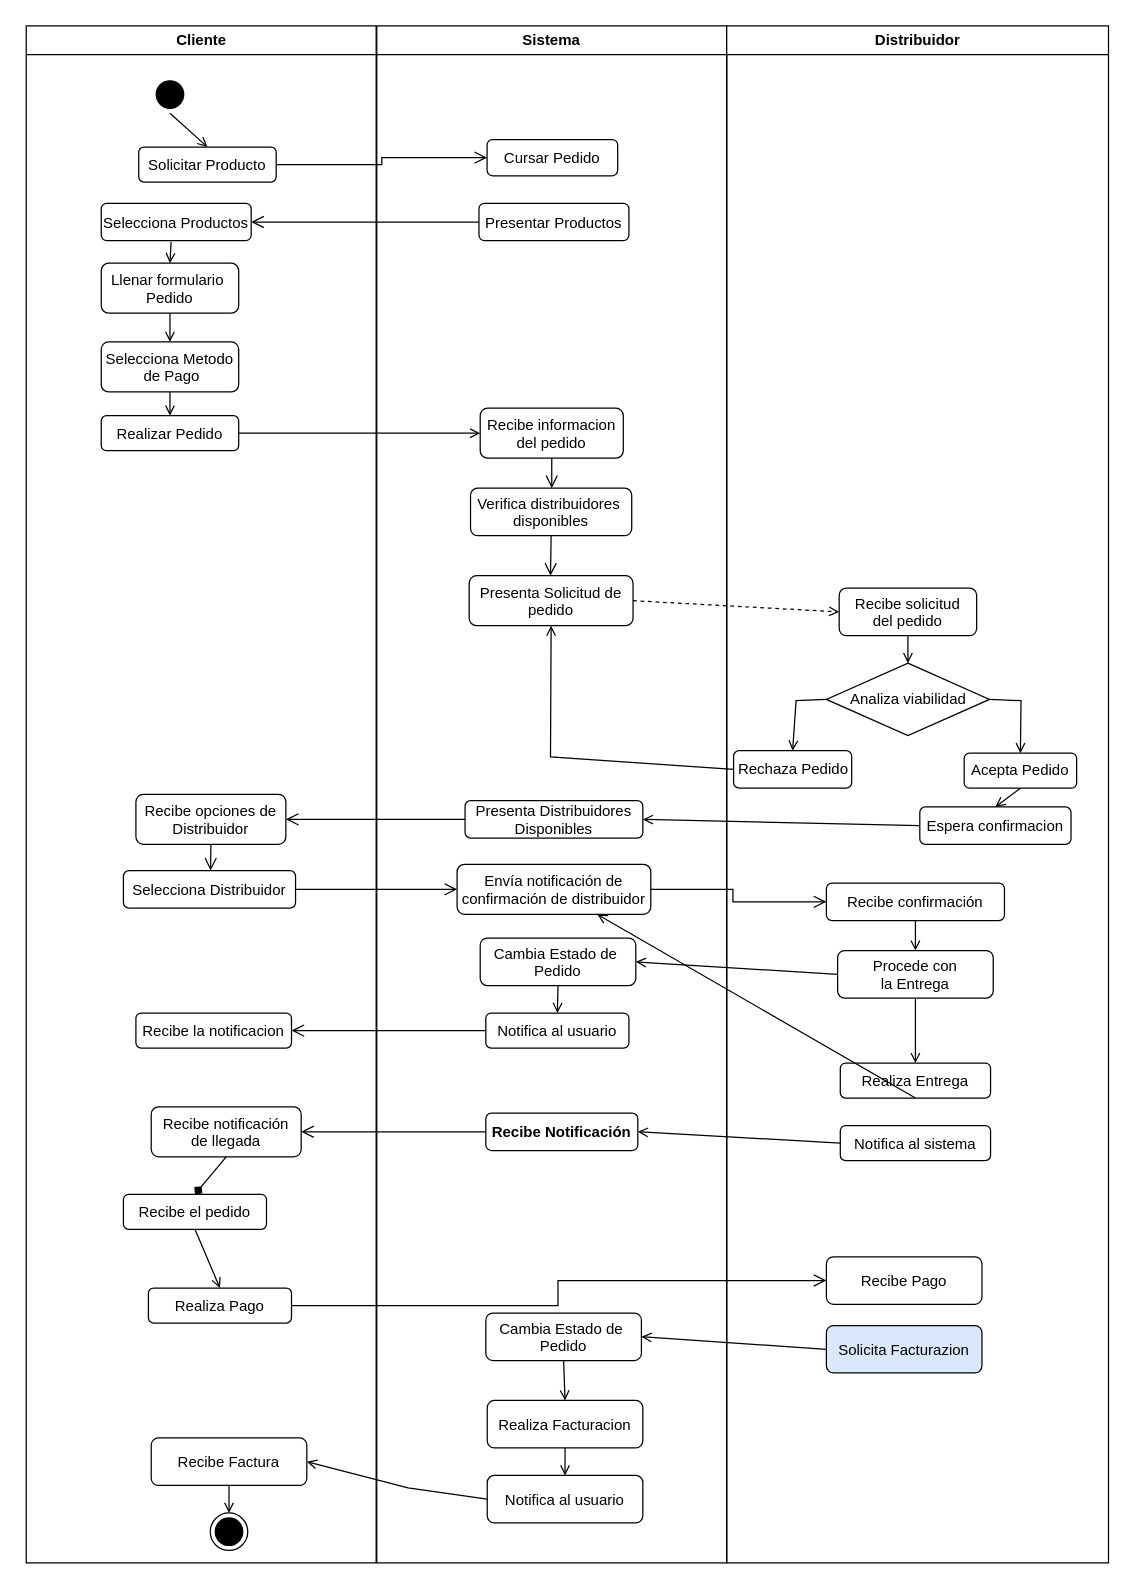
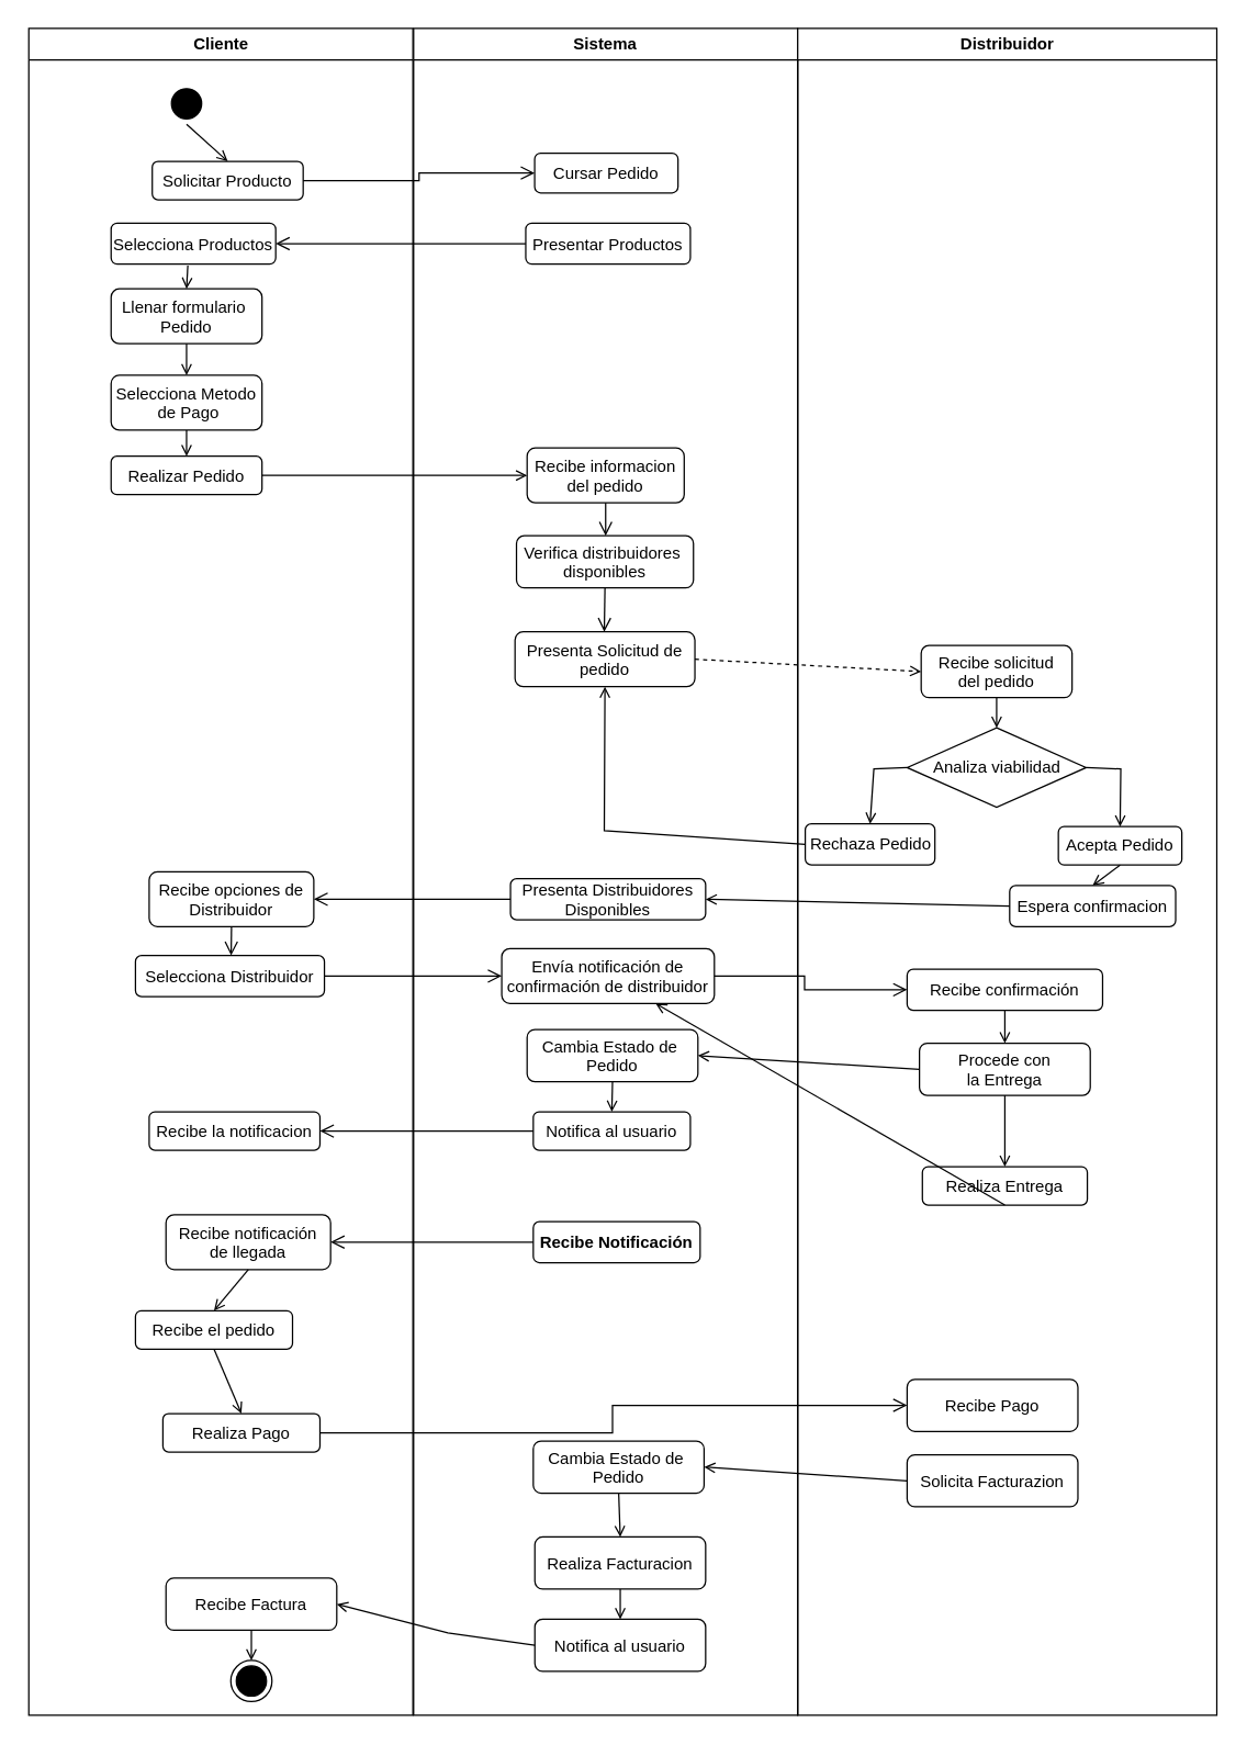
- <mxCell id="74" value="" style="endArrow=open;strokeColor=#000000;endFill=1;rounded=0;entryX=1;entryY=0.5;entryDx=0;entryDy=0;exitX=0;exitY=0.5;exitDx=0;exitDy=0;" parent="1" source="54" target="33" edge="1"><mxGeometry relative="1" as="geometry"><mxPoint x="679" y="779" as="sourcePoint" /><mxPoint x="518" y="779" as="targetPoint" /></mxGeometry></mxCell>
- <mxCell id="54" value="Notifica al sistema" style="rounded=1;strokeColor=#000000;" parent="44" vertex="1"><mxGeometry x="90.88" y="880" width="120.25" height="28" as="geometry" /></mxCell>
- <mxCell id="22" value="" style="endArrow=diamond;strokeColor=#000000;endFill=1;rounded=0;entryX=0.5;entryY=0;entryDx=0;entryDy=0;exitX=0.5;exitY=1;exitDx=0;exitDy=0;" parent="2" source="21" target="12" edge="1"><mxGeometry relative="1" as="geometry"><mxPoint x="438.5" y="910" as="sourcePoint" /><mxPoint x="438.5" y="930" as="targetPoint" /></mxGeometry></mxCell>
+ <mxCell id="22" value="" style="endArrow=open;strokeColor=#000000;endFill=1;rounded=0;entryX=0.5;entryY=0;entryDx=0;entryDy=0;exitX=0.5;exitY=1;exitDx=0;exitDy=0;" parent="2" source="21" target="12" edge="1"><mxGeometry relative="1" as="geometry"><mxPoint x="438.5" y="910" as="sourcePoint" /><mxPoint x="438.5" y="930" as="targetPoint" /></mxGeometry></mxCell>
- <mxCell id="56" value="Solicita Facturazion" style="rounded=1;strokeColor=#000000;fillColor=#dae8fc;" parent="44" vertex="1"><mxGeometry x="79.75" y="1040" width="124.5" height="38" as="geometry" /></mxCell>
+ <mxCell id="56" value="Solicita Facturazion" style="rounded=1;strokeColor=#000000;" parent="44" vertex="1"><mxGeometry x="79.75" y="1040" width="124.5" height="38" as="geometry" /></mxCell>
